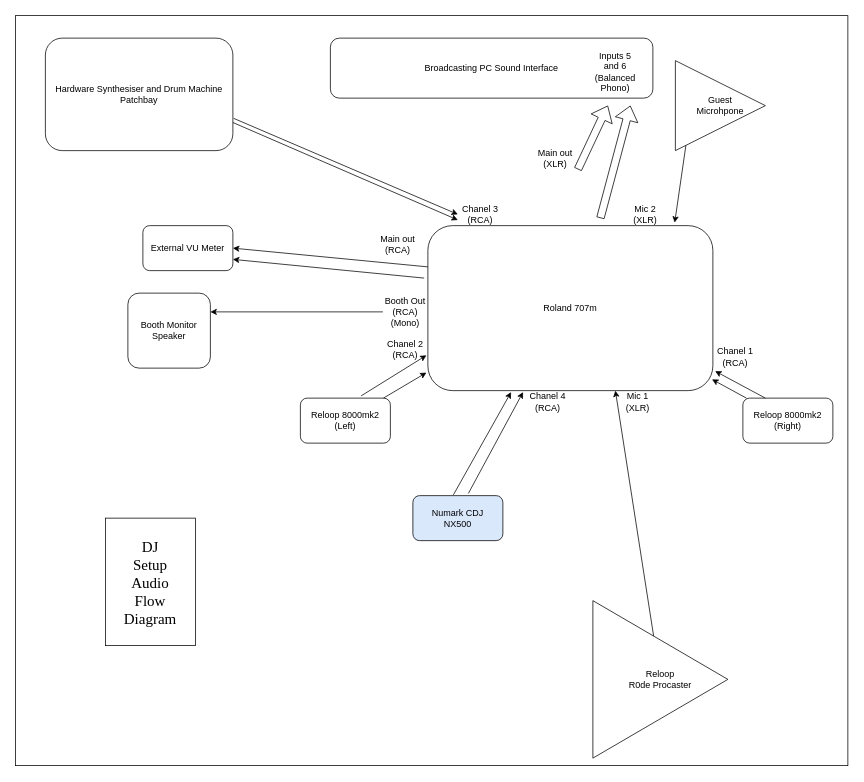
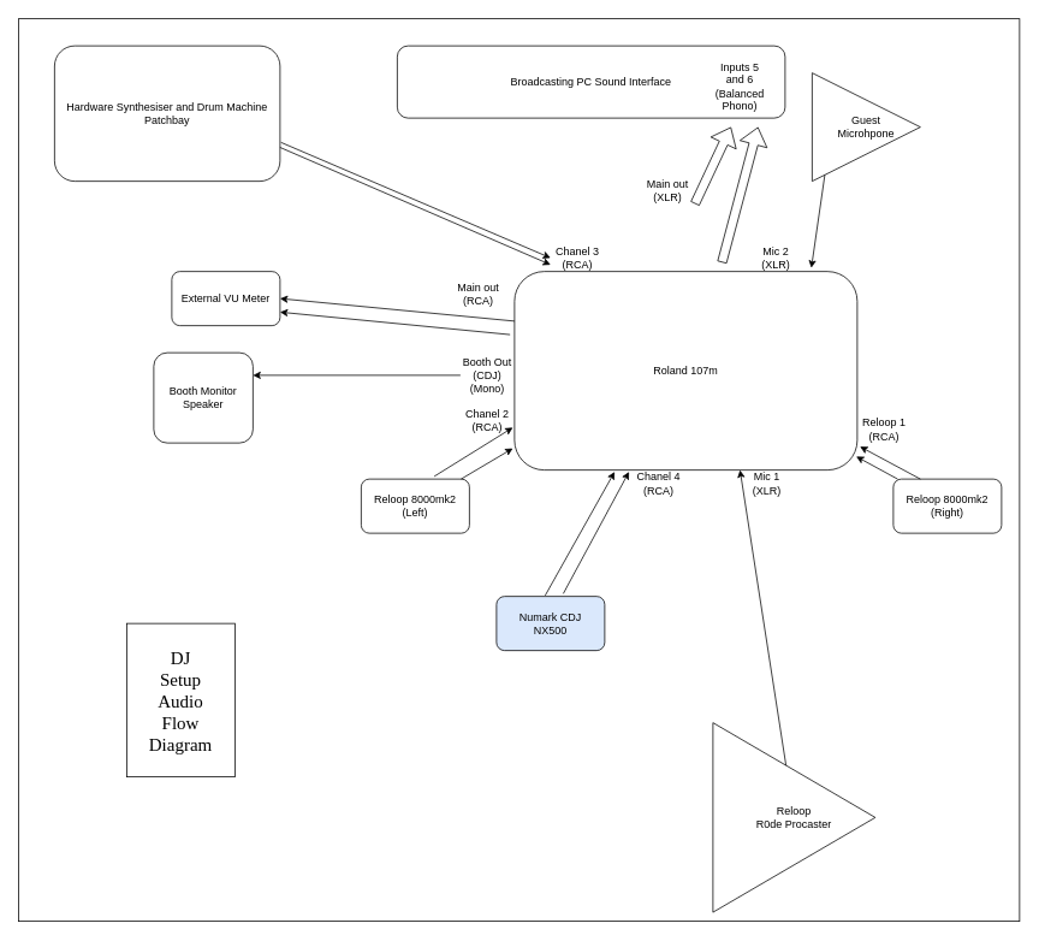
- <mxCell id="4" value="Roland 707m" style="rounded=1;whiteSpace=wrap;html=1;" vertex="1" parent="1"><mxGeometry x="570" y="300" width="380" height="220" as="geometry" /></mxCell>
+ <mxCell id="4" value="Roland 107m" style="rounded=1;whiteSpace=wrap;html=1;" vertex="1" parent="1"><mxGeometry x="570" y="300" width="380" height="220" as="geometry" /></mxCell>
- <mxCell id="27" value="Booth Out (RCA) (Mono)" style="text;html=1;strokeColor=none;fillColor=none;align=center;verticalAlign=middle;whiteSpace=wrap;rounded=0;" vertex="1" parent="1"><mxGeometry x="510" y="400" width="60" height="30" as="geometry" /></mxCell>
+ <mxCell id="27" value="Booth Out (CDJ) (Mono)" style="text;html=1;strokeColor=none;fillColor=none;align=center;verticalAlign=middle;whiteSpace=wrap;rounded=0;" vertex="1" parent="1"><mxGeometry x="510" y="400" width="60" height="30" as="geometry" /></mxCell>
- <mxCell id="20" value="&lt;div&gt;Chanel 1 (RCA)&lt;/div&gt;" style="text;html=1;strokeColor=none;fillColor=none;align=center;verticalAlign=middle;whiteSpace=wrap;rounded=0;" vertex="1" parent="1"><mxGeometry x="950" y="460" width="60" height="30" as="geometry" /></mxCell>
+ <mxCell id="20" value="&lt;div&gt;Reloop 1 (RCA)&lt;/div&gt;" style="text;html=1;strokeColor=none;fillColor=none;align=center;verticalAlign=middle;whiteSpace=wrap;rounded=0;" vertex="1" parent="1"><mxGeometry x="950" y="460" width="60" height="30" as="geometry" /></mxCell>
